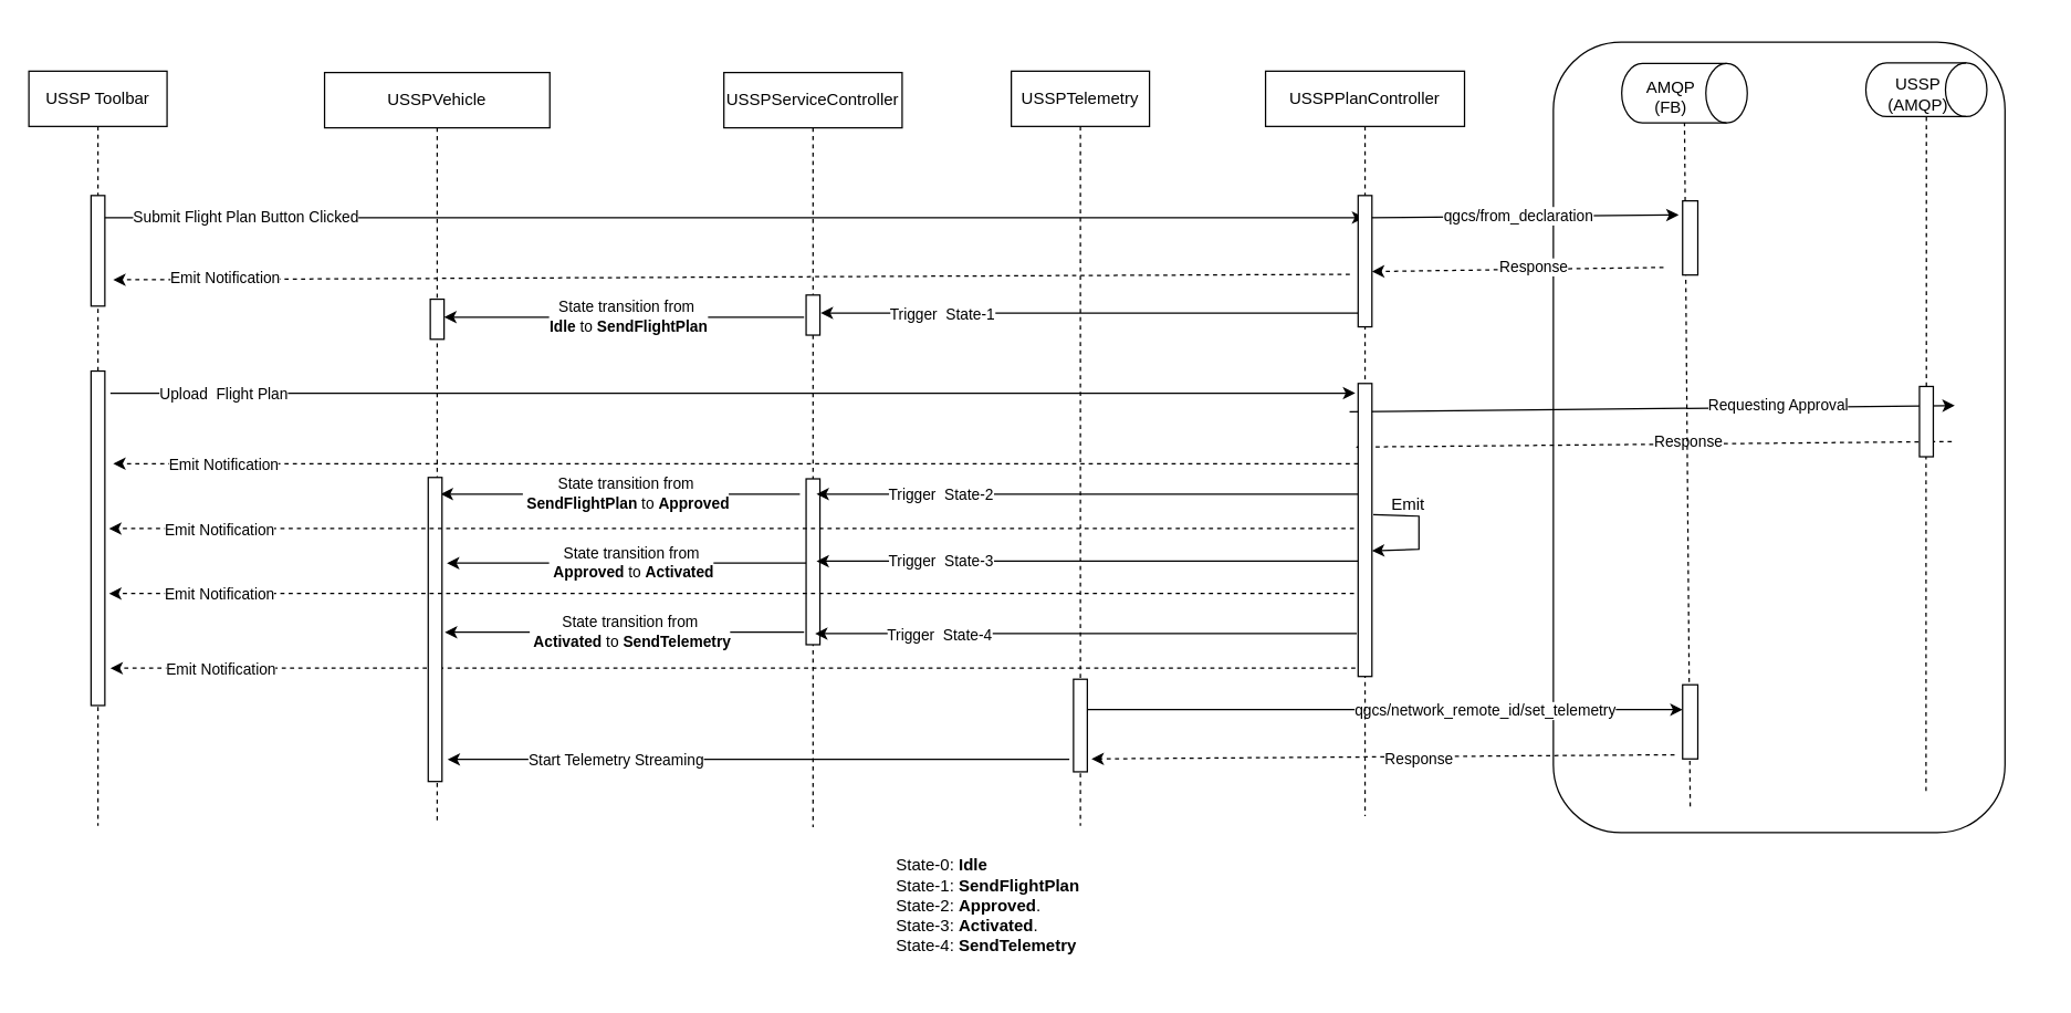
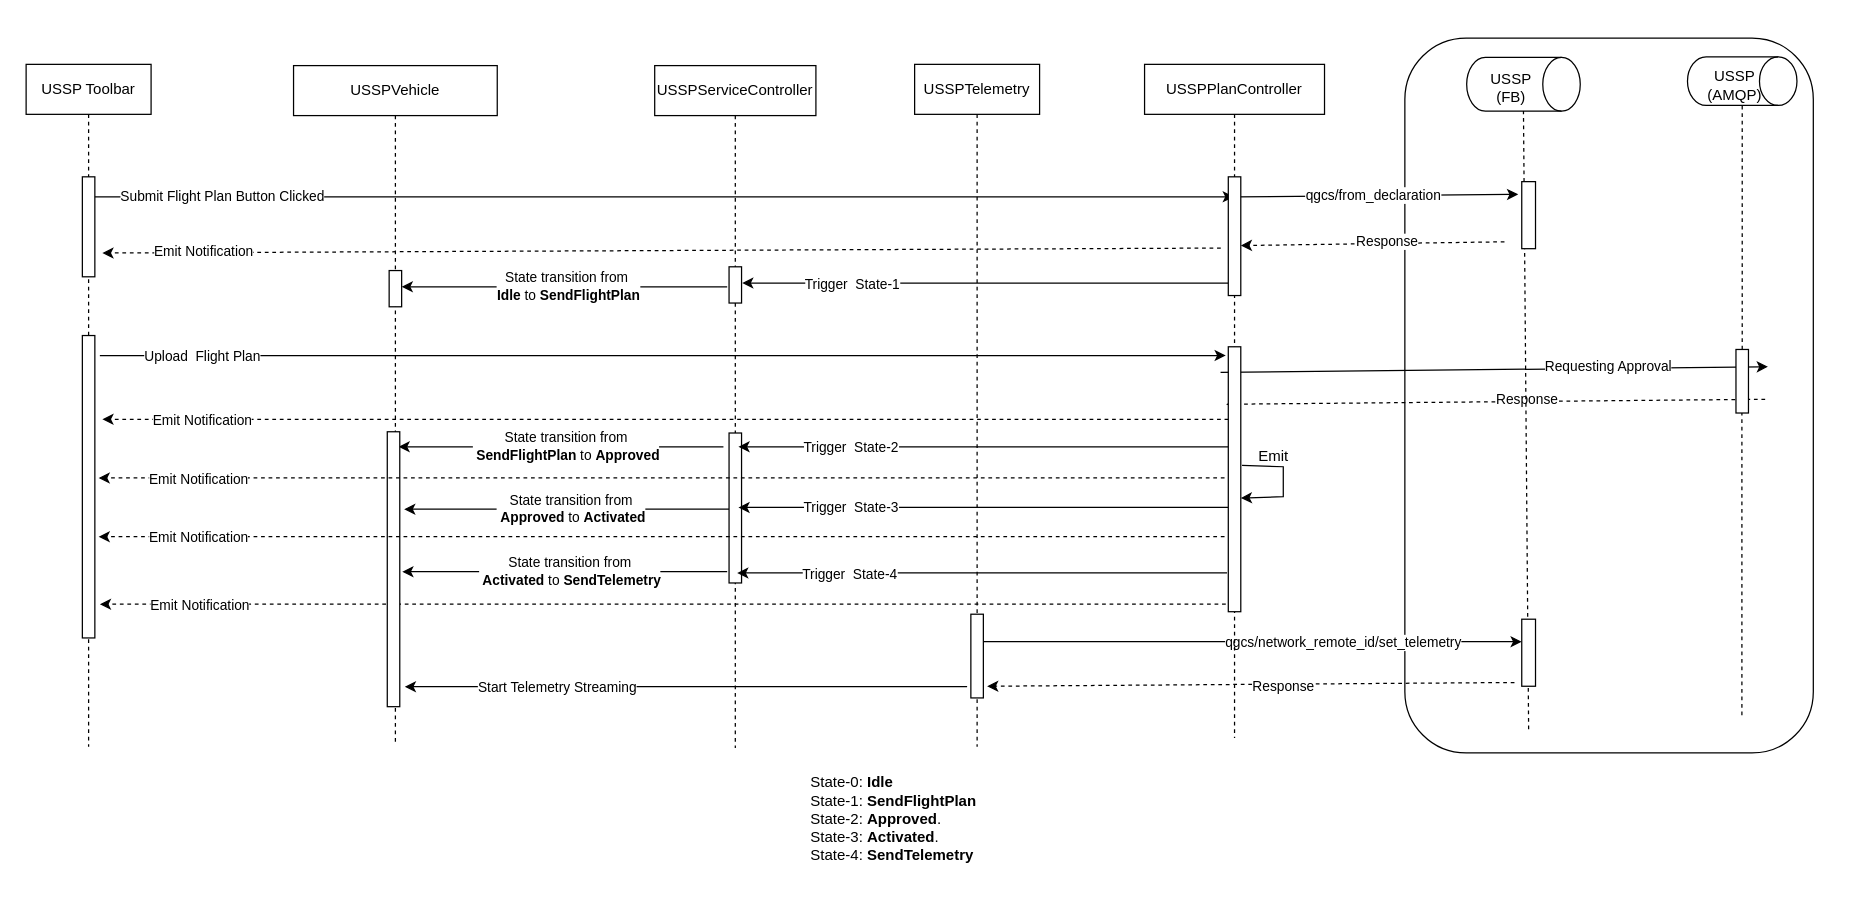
- <mxCell id="34" value="&lt;div&gt;AMQP&lt;/div&gt;&lt;div&gt;(FB)&lt;/div&gt;" style="text;html=1;align=center;verticalAlign=middle;resizable=0;points=[];autosize=1;strokeColor=none;fillColor=none;" vertex="1" parent="31"><mxGeometry x="25.312" y="-2.015" width="60" height="40" as="geometry" /></mxCell>
+ <mxCell id="34" value="&lt;div&gt;USSP&lt;/div&gt;&lt;div&gt;(FB)&lt;/div&gt;" style="text;html=1;align=center;verticalAlign=middle;resizable=0;points=[];autosize=1;strokeColor=none;fillColor=none;" vertex="1" parent="31"><mxGeometry x="25.312" y="-2.015" width="60" height="40" as="geometry" /></mxCell>
